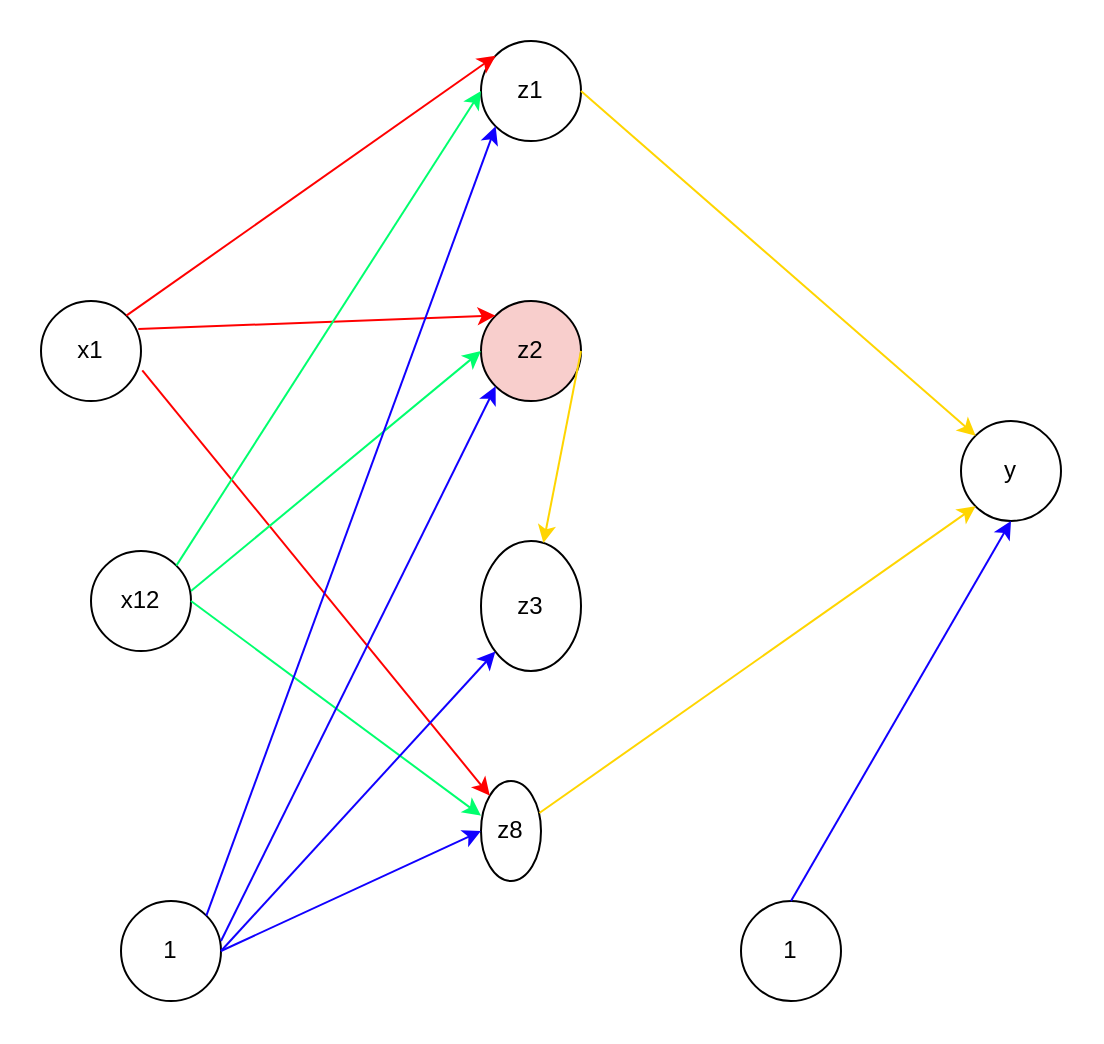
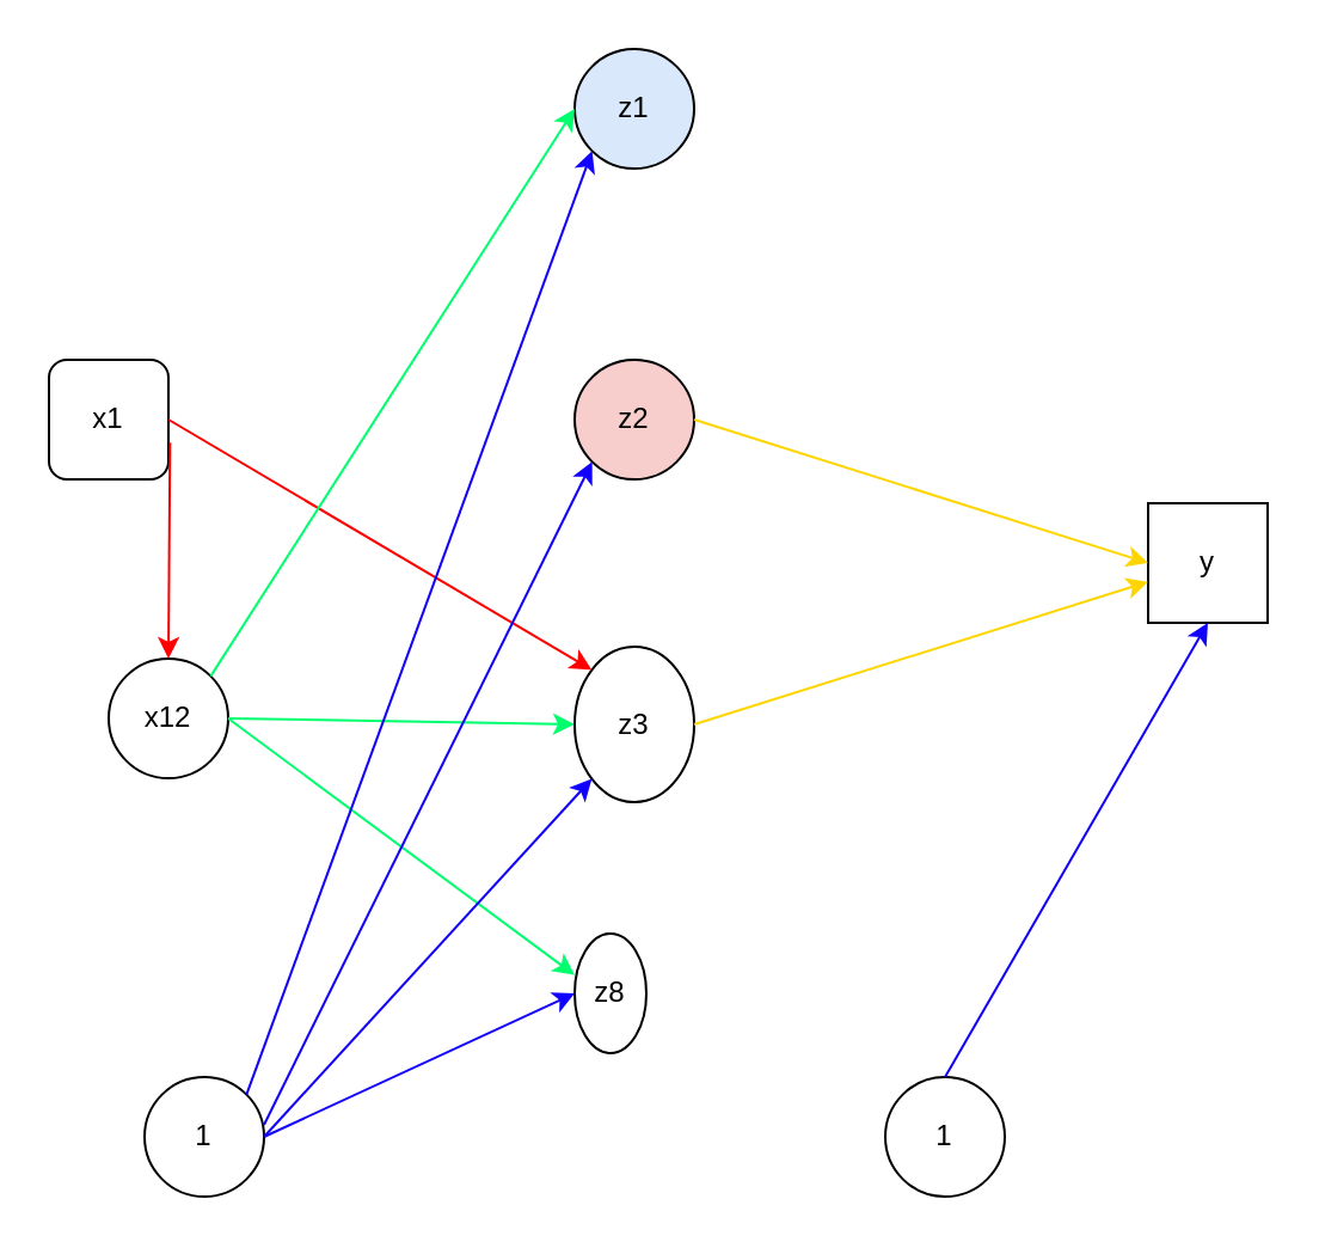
- <mxCell id="5" value="z1" style="ellipse;whiteSpace=wrap;html=1;aspect=fixed;fillColor=#FFFFFF;" vertex="1" parent="1"><mxGeometry x="240" y="20" width="50" height="50" as="geometry" /></mxCell>
+ <mxCell id="5" value="z1" style="ellipse;whiteSpace=wrap;html=1;aspect=fixed;fillColor=#dae8fc;" vertex="1" parent="1"><mxGeometry x="240" y="20" width="50" height="50" as="geometry" /></mxCell>
- <mxCell id="11" value="" style="endArrow=classic;html=1;rounded=0;exitX=1;exitY=0;exitDx=0;exitDy=0;entryX=0;entryY=0;entryDx=0;entryDy=0;strokeColor=#ff0000;" edge="1" parent="1" source="2" target="5"><mxGeometry width="50" height="50" relative="1" as="geometry"><mxPoint x="240" y="260" as="sourcePoint" /><mxPoint x="290" y="210" as="targetPoint" /></mxGeometry></mxCell>
- <mxCell id="24" value="" style="endArrow=classic;html=1;rounded=0;exitX=1;exitY=0.5;exitDx=0;exitDy=0;strokeColor=#ffd500;entryX=0;entryY=0;entryDx=0;entryDy=0;" edge="1" parent="1" source="5" target="9"><mxGeometry width="50" height="50" relative="1" as="geometry"><mxPoint x="300" y="55" as="sourcePoint" /><mxPoint x="480" y="210" as="targetPoint" /></mxGeometry></mxCell>
- <mxCell id="12" value="" style="endArrow=classic;html=1;rounded=0;exitX=0.973;exitY=0.28;exitDx=0;exitDy=0;entryX=0;entryY=0;entryDx=0;entryDy=0;strokeColor=#ff0000;exitPerimeter=0;" edge="1" parent="1" source="2" target="6"><mxGeometry width="50" height="50" relative="1" as="geometry"><mxPoint x="73" y="167" as="sourcePoint" /><mxPoint x="250" y="55" as="targetPoint" /></mxGeometry></mxCell>
- <mxCell id="2" value="x1" style="ellipse;whiteSpace=wrap;html=1;aspect=fixed;fillColor=#FFFFFF;" vertex="1" parent="1"><mxGeometry x="20" y="150" width="50" height="50" as="geometry" /></mxCell>
+ <mxCell id="2" value="x1" style="whiteSpace=wrap;html=1;aspect=fixed;fillColor=#FFFFFF;rounded=1;" vertex="1" parent="1"><mxGeometry x="20" y="150" width="50" height="50" as="geometry" /></mxCell>
- <mxCell id="16" value="" style="endArrow=classic;html=1;rounded=0;exitX=1;exitY=0.4;exitDx=0;exitDy=0;entryX=0;entryY=0.5;entryDx=0;entryDy=0;strokeColor=#00ff6e;exitPerimeter=0;" edge="1" parent="1" source="3" target="6"><mxGeometry width="50" height="50" relative="1" as="geometry"><mxPoint x="73" y="287" as="sourcePoint" /><mxPoint x="250" y="55" as="targetPoint" /></mxGeometry></mxCell>
- <mxCell id="23" value="" style="endArrow=classic;html=1;rounded=0;exitX=1;exitY=0.5;exitDx=0;exitDy=0;strokeColor=#ffd500;" edge="1" parent="1" source="6" target="7"><mxGeometry width="50" height="50" relative="1" as="geometry"><mxPoint x="240" y="330" as="sourcePoint" /><mxPoint x="290" y="280" as="targetPoint" /></mxGeometry></mxCell>
+ <mxCell id="23" value="" style="endArrow=classic;html=1;rounded=0;exitX=1;exitY=0.5;exitDx=0;exitDy=0;entryX=0;entryY=0.5;entryDx=0;entryDy=0;strokeColor=#ffd500;" edge="1" parent="1" source="6" target="9"><mxGeometry width="50" height="50" relative="1" as="geometry"><mxPoint x="240" y="330" as="sourcePoint" /><mxPoint x="290" y="280" as="targetPoint" /></mxGeometry></mxCell>
- <mxCell id="9" value="y" style="ellipse;whiteSpace=wrap;html=1;aspect=fixed;fillColor=#FFFFFF;" vertex="1" parent="1"><mxGeometry x="480" y="210" width="50" height="50" as="geometry" /></mxCell>
+ <mxCell id="9" value="y" style="whiteSpace=wrap;html=1;aspect=fixed;fillColor=#FFFFFF;rounded=0;" vertex="1" parent="1"><mxGeometry x="480" y="210" width="50" height="50" as="geometry" /></mxCell>
+ <mxCell id="13" value="" style="endArrow=classic;html=1;rounded=0;exitX=1;exitY=0.5;exitDx=0;exitDy=0;entryX=0;entryY=0;entryDx=0;entryDy=0;strokeColor=#ff0000;" edge="1" parent="1" source="2" target="7"><mxGeometry width="50" height="50" relative="1" as="geometry"><mxPoint x="83" y="177" as="sourcePoint" /><mxPoint x="260" y="65" as="targetPoint" /></mxGeometry></mxCell>
+ <mxCell id="25" value="" style="endArrow=classic;html=1;rounded=0;exitX=1;exitY=0.5;exitDx=0;exitDy=0;strokeColor=#ffd500;" edge="1" parent="1" source="7" target="9"><mxGeometry width="50" height="50" relative="1" as="geometry"><mxPoint x="300" y="185" as="sourcePoint" /><mxPoint x="490" y="245" as="targetPoint" /></mxGeometry></mxCell>
+ <mxCell id="17" value="" style="endArrow=classic;html=1;rounded=0;exitX=1;exitY=0.5;exitDx=0;exitDy=0;entryX=0;entryY=0.5;entryDx=0;entryDy=0;strokeColor=#00ff6e;" edge="1" parent="1" source="3" target="7"><mxGeometry width="50" height="50" relative="1" as="geometry"><mxPoint x="80" y="300" as="sourcePoint" /><mxPoint x="250" y="185" as="targetPoint" /></mxGeometry></mxCell>
- <mxCell id="26" value="" style="endArrow=classic;html=1;rounded=0;exitX=0.973;exitY=0.32;exitDx=0;exitDy=0;strokeColor=#ffd500;exitPerimeter=0;entryX=0;entryY=1;entryDx=0;entryDy=0;" edge="1" parent="1" source="8" target="9"><mxGeometry width="50" height="50" relative="1" as="geometry"><mxPoint x="300" y="305" as="sourcePoint" /><mxPoint x="491" y="252" as="targetPoint" /></mxGeometry></mxCell>
- <mxCell id="14" value="" style="endArrow=classic;html=1;rounded=0;exitX=1.013;exitY=0.693;exitDx=0;exitDy=0;entryX=0;entryY=0;entryDx=0;entryDy=0;strokeColor=#ff0000;exitPerimeter=0;" edge="1" parent="1" source="2" target="8"><mxGeometry width="50" height="50" relative="1" as="geometry"><mxPoint x="93" y="187" as="sourcePoint" /><mxPoint x="270" y="75" as="targetPoint" /></mxGeometry></mxCell>
+ <mxCell id="14" value="" style="endArrow=classic;html=1;rounded=0;exitX=1.013;exitY=0.693;exitDx=0;exitDy=0;strokeColor=#ff0000;exitPerimeter=0;" edge="1" parent="1" source="2" target="3"><mxGeometry width="50" height="50" relative="1" as="geometry"><mxPoint x="93" y="187" as="sourcePoint" /><mxPoint x="270" y="75" as="targetPoint" /></mxGeometry></mxCell>
